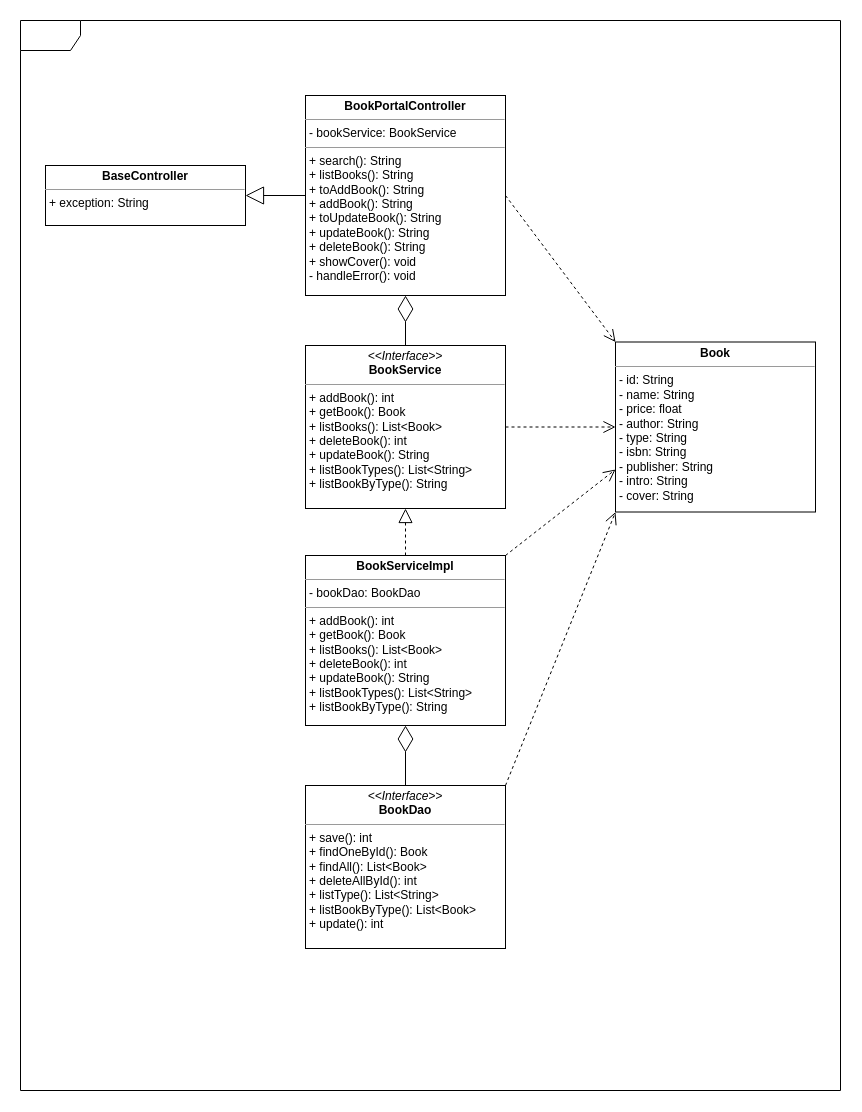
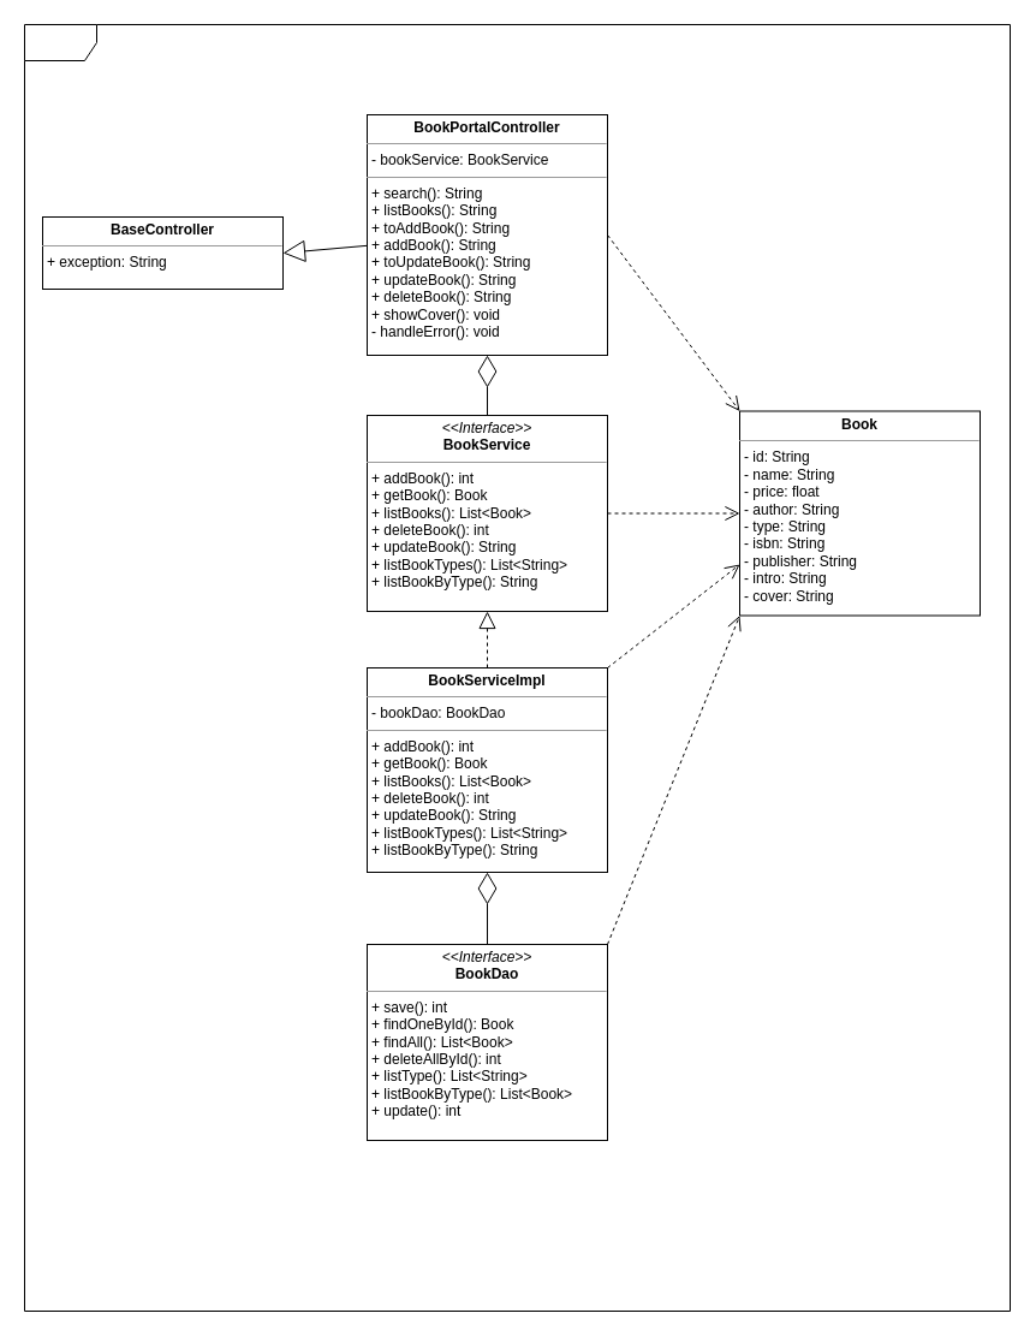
- <mxCell id="11" value="&lt;p style=&quot;margin: 0px ; margin-top: 4px ; text-align: center&quot;&gt;&lt;b&gt;BaseController&lt;/b&gt;&lt;/p&gt;&lt;hr size=&quot;1&quot;&gt;&lt;p style=&quot;margin: 0px ; margin-left: 4px&quot;&gt;+&lt;span&gt;&amp;nbsp;exception: String&amp;nbsp;&lt;/span&gt;&lt;/p&gt;&lt;p style=&quot;margin: 0px 0px 0px 4px&quot;&gt;&lt;br&gt;&lt;/p&gt;" style="verticalAlign=top;align=left;overflow=fill;fontSize=12;fontFamily=Helvetica;html=1;" vertex="1" parent="1"><mxGeometry x="45" y="165" width="200" height="60" as="geometry" /></mxCell>
+ <mxCell id="11" value="&lt;p style=&quot;margin: 0px ; margin-top: 4px ; text-align: center&quot;&gt;&lt;b&gt;BaseController&lt;/b&gt;&lt;/p&gt;&lt;hr size=&quot;1&quot;&gt;&lt;p style=&quot;margin: 0px ; margin-left: 4px&quot;&gt;+&lt;span&gt;&amp;nbsp;exception: String&amp;nbsp;&lt;/span&gt;&lt;/p&gt;&lt;p style=&quot;margin: 0px 0px 0px 4px&quot;&gt;&lt;br&gt;&lt;/p&gt;" style="verticalAlign=top;align=left;overflow=fill;fontSize=12;fontFamily=Helvetica;html=1;" vertex="1" parent="1"><mxGeometry x="35" y="180" width="200" height="60" as="geometry" /></mxCell>
